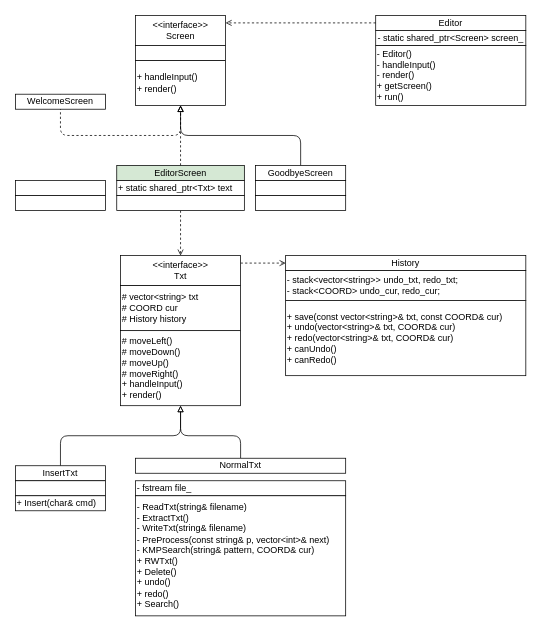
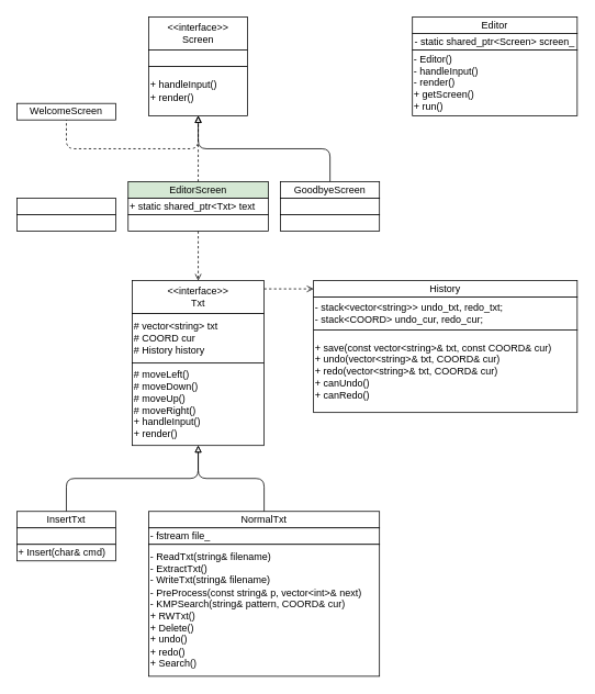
- <mxCell id="11" style="edgeStyle=none;html=1;exitX=0;exitY=0.5;exitDx=0;exitDy=0;entryX=1;entryY=0.25;entryDx=0;entryDy=0;endArrow=open;endFill=0;dashed=1;" parent="1" source="10" target="2" edge="1"><mxGeometry relative="1" as="geometry" /></mxCell>
- <mxCell id="34" value="NormalTxt" style="rounded=0;whiteSpace=wrap;html=1;" parent="1" vertex="1"><mxGeometry x="180" y="610" width="280" height="20" as="geometry" /></mxCell>
+ <mxCell id="34" value="NormalTxt" style="rounded=0;whiteSpace=wrap;html=1;" parent="1" vertex="1"><mxGeometry x="180" y="620" width="280" height="20" as="geometry" /></mxCell>
